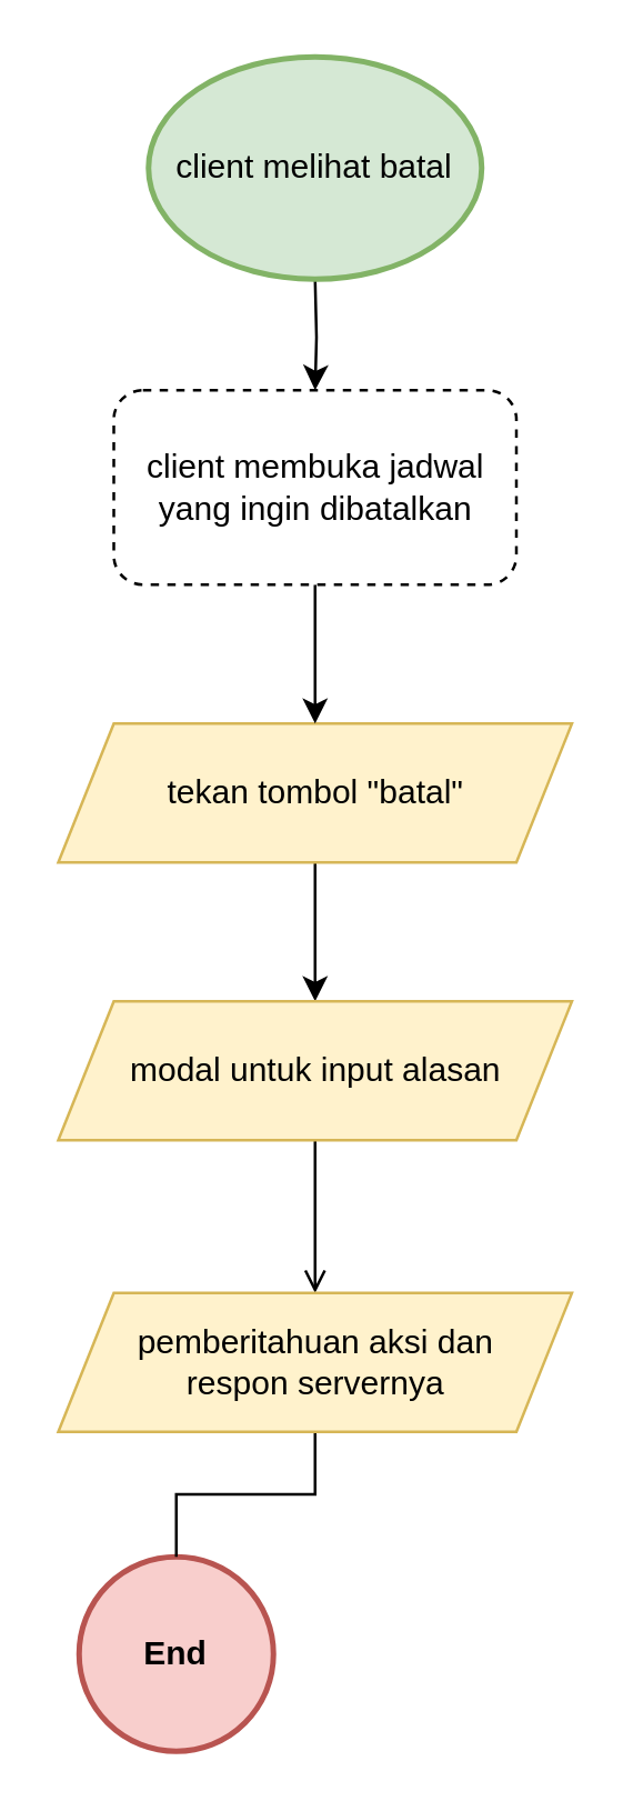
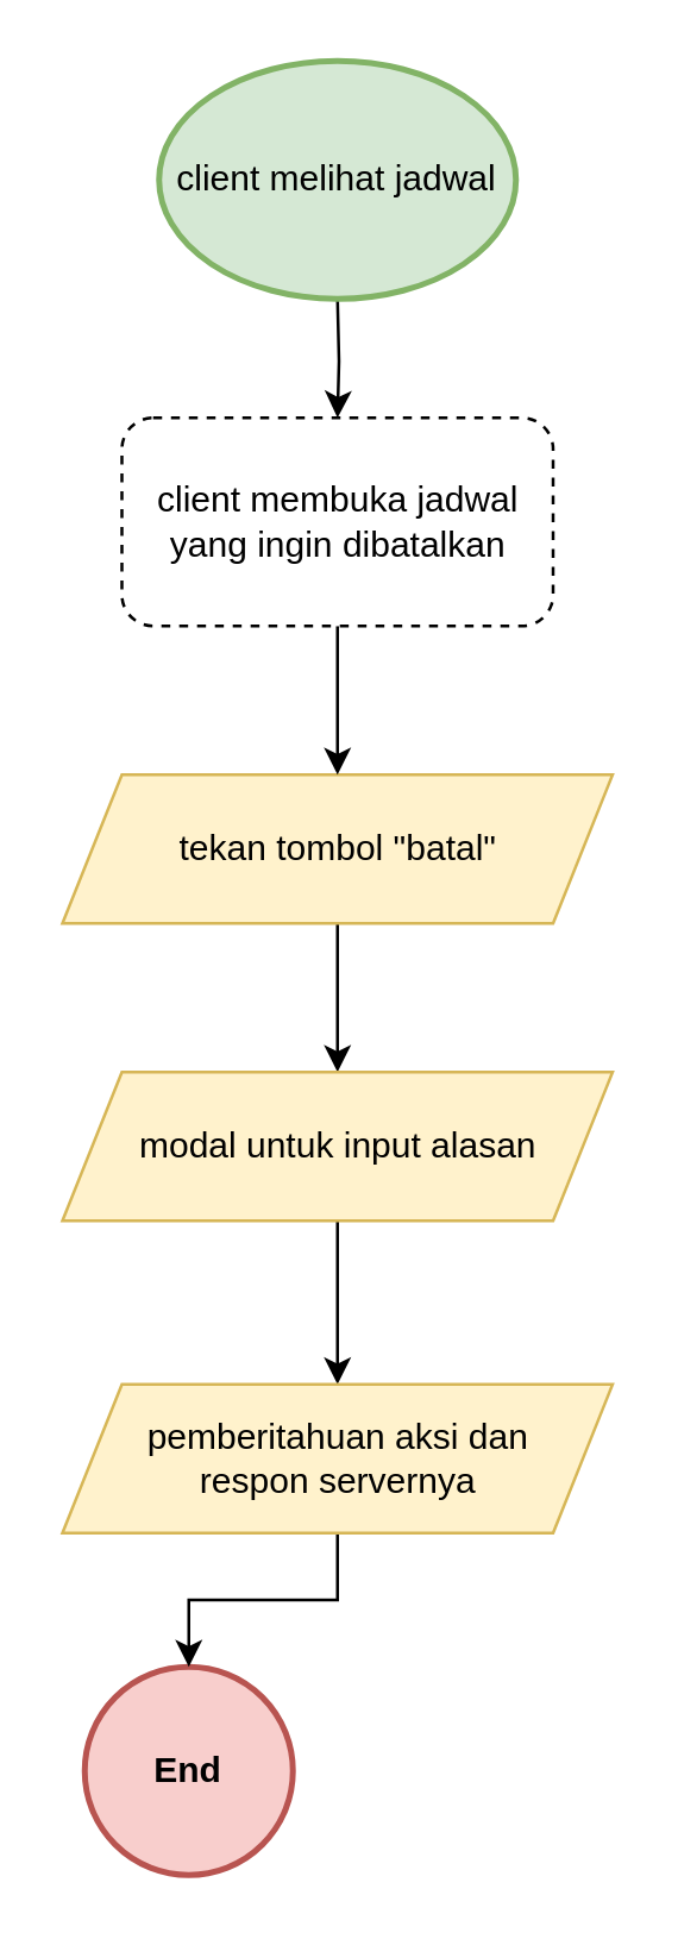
- <mxCell id="8" value="client melihat batal" style="ellipse;whiteSpace=wrap;html=1;fillColor=#d5e8d4;strokeColor=#82b366;strokeWidth=2;" vertex="1" parent="1"><mxGeometry x="53" y="20" width="120" height="80" as="geometry" /></mxCell>
+ <mxCell id="8" value="client melihat jadwal" style="ellipse;whiteSpace=wrap;html=1;fillColor=#d5e8d4;strokeColor=#82b366;strokeWidth=2;" vertex="1" parent="1"><mxGeometry x="53" y="20" width="120" height="80" as="geometry" /></mxCell>
- <mxCell id="9" value="" style="edgeStyle=orthogonalEdgeStyle;rounded=0;orthogonalLoop=1;jettySize=auto;html=1;endArrow=open;" edge="1" parent="1" source="10" target="12"><mxGeometry relative="1" as="geometry" /></mxCell>
+ <mxCell id="9" value="" style="edgeStyle=orthogonalEdgeStyle;rounded=0;orthogonalLoop=1;jettySize=auto;html=1;" edge="1" parent="1" source="10" target="12"><mxGeometry relative="1" as="geometry" /></mxCell>
- <mxCell id="11" value="" style="edgeStyle=orthogonalEdgeStyle;rounded=0;orthogonalLoop=1;jettySize=auto;html=1;endArrow=none;" edge="1" parent="1" source="12" target="2"><mxGeometry relative="1" as="geometry" /></mxCell>
+ <mxCell id="11" value="" style="edgeStyle=orthogonalEdgeStyle;rounded=0;orthogonalLoop=1;jettySize=auto;html=1;" edge="1" parent="1" source="12" target="2"><mxGeometry relative="1" as="geometry" /></mxCell>
